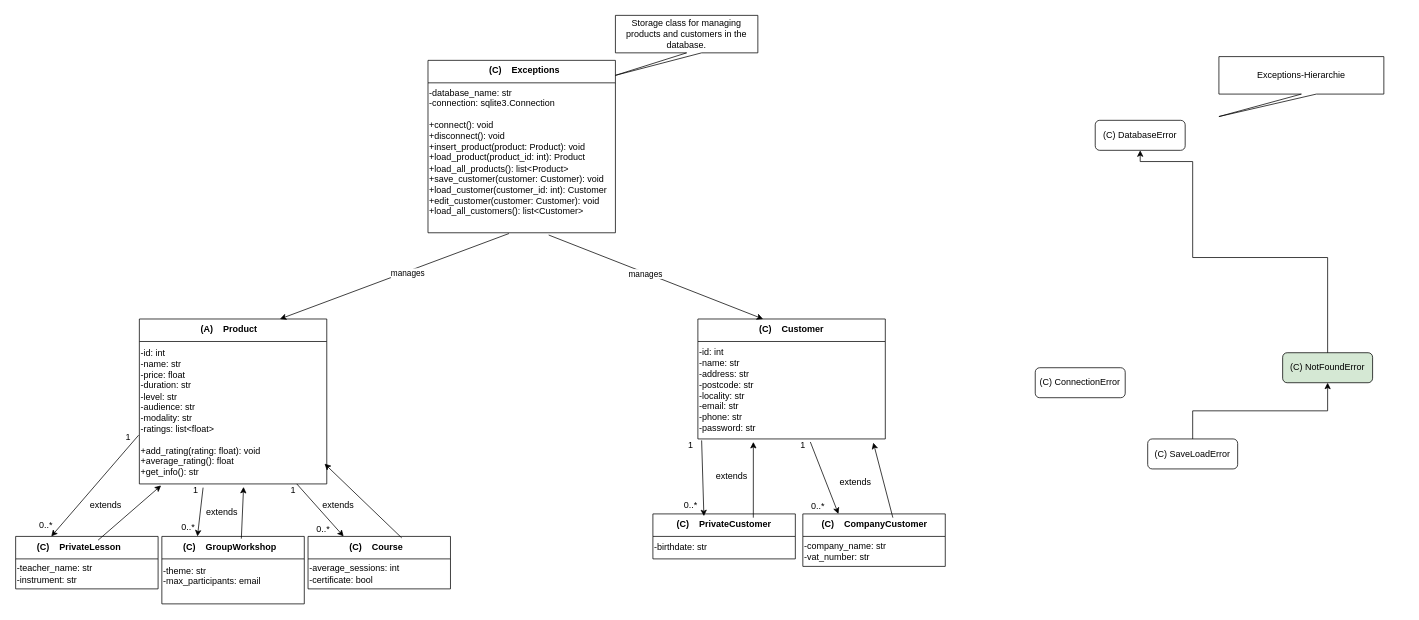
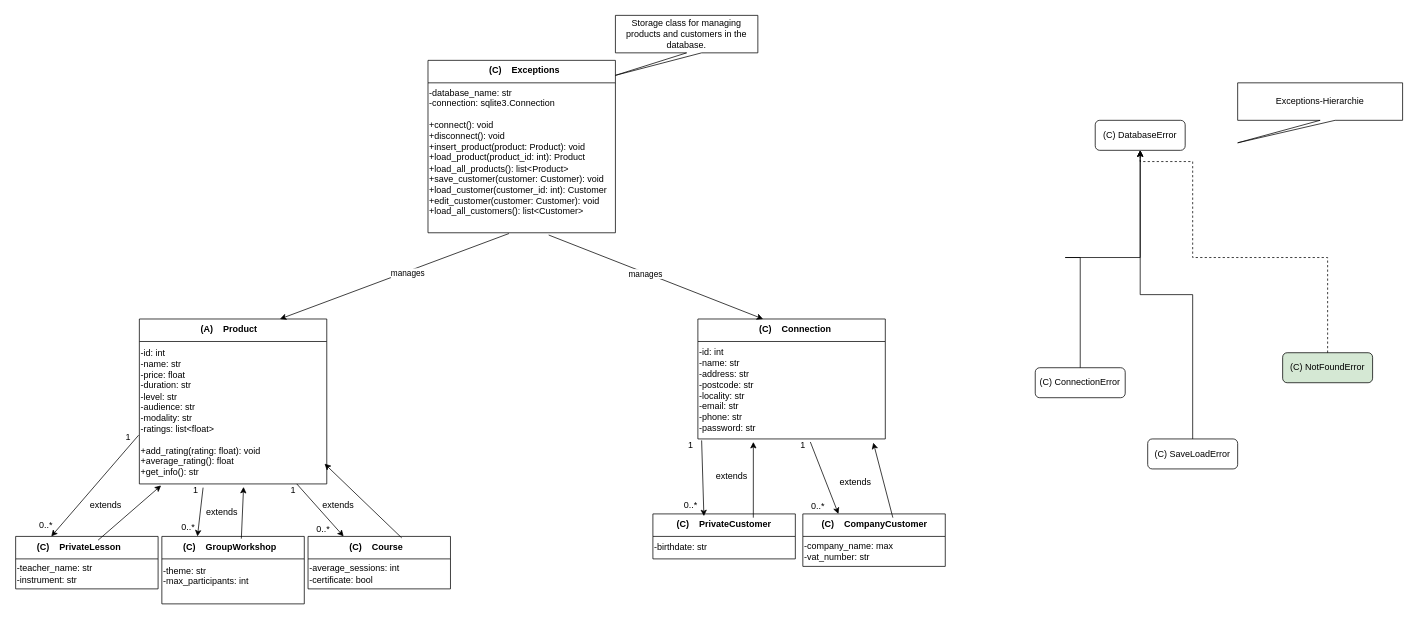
- <mxCell id="55" value="Exceptions-Hierarchie" style="shape=callout;whiteSpace=wrap;html=1;perimeter=calloutPerimeter;position2=0;" vertex="1" parent="1"><mxGeometry x="1625" y="75" width="220" height="80" as="geometry" /></mxCell>
+ <mxCell id="55" value="Exceptions-Hierarchie" style="shape=callout;whiteSpace=wrap;html=1;perimeter=calloutPerimeter;position2=0;" vertex="1" parent="1"><mxGeometry x="1650" y="110" width="220" height="80" as="geometry" /></mxCell>
- <mxCell id="10" style="edgeStyle=orthogonalEdgeStyle;rounded=0;orthogonalLoop=1;jettySize=auto;html=1;exitX=0.5;exitY=0;exitDx=0;exitDy=0;entryX=0.5;entryY=1;entryDx=0;entryDy=0;" edge="1" parent="1" source="7" target="4"><mxGeometry relative="1" as="geometry"><Array as="points"><mxPoint x="1770" y="343" /><mxPoint x="1590" y="343" /><mxPoint x="1590" y="215" /></Array></mxGeometry></mxCell>
+ <mxCell id="10" style="edgeStyle=orthogonalEdgeStyle;rounded=0;orthogonalLoop=1;jettySize=auto;html=1;exitX=0.5;exitY=0;exitDx=0;exitDy=0;entryX=0.5;entryY=1;entryDx=0;entryDy=0;dashed=1;" edge="1" parent="1" source="7" target="4"><mxGeometry relative="1" as="geometry"><Array as="points"><mxPoint x="1770" y="343" /><mxPoint x="1590" y="343" /><mxPoint x="1590" y="215" /></Array></mxGeometry></mxCell>
+ <mxCell id="8" style="edgeStyle=orthogonalEdgeStyle;rounded=0;orthogonalLoop=1;jettySize=auto;html=1;exitX=0.5;exitY=0;exitDx=0;exitDy=0;entryX=0.5;entryY=1;entryDx=0;entryDy=0;" edge="1" parent="1" source="5" target="4"><mxGeometry relative="1" as="geometry"><Array as="points"><mxPoint x="1420" y="343" /><mxPoint x="1590" y="343" /></Array></mxGeometry></mxCell>
- <mxCell id="19" value="                        (C)    Customer" style="swimlane;align=left;verticalAlign=top;childLayout=stackLayout;horizontal=1;startSize=30;horizontalStack=0;resizeParent=1;resizeParentMax=0;resizeLast=0;collapsible=1;marginBottom=0;whiteSpace=wrap;" vertex="1" parent="1"><mxGeometry x="930" y="425" width="250" height="160" as="geometry" /></mxCell>
+ <mxCell id="19" value="                        (C)    Connection" style="swimlane;align=left;verticalAlign=top;childLayout=stackLayout;horizontal=1;startSize=30;horizontalStack=0;resizeParent=1;resizeParentMax=0;resizeLast=0;collapsible=1;marginBottom=0;whiteSpace=wrap;" vertex="1" parent="1"><mxGeometry x="930" y="425" width="250" height="160" as="geometry" /></mxCell>
- <mxCell id="9" style="edgeStyle=orthogonalEdgeStyle;rounded=0;orthogonalLoop=1;jettySize=auto;html=1;exitX=0.5;exitY=0;exitDx=0;exitDy=0;" edge="1" parent="1" source="6" target="7"><mxGeometry relative="1" as="geometry" /></mxCell>
+ <mxCell id="9" style="edgeStyle=orthogonalEdgeStyle;rounded=0;orthogonalLoop=1;jettySize=auto;html=1;exitX=0.5;exitY=0;exitDx=0;exitDy=0;entryX=0.5;entryY=1;entryDx=0;entryDy=0;" edge="1" parent="1" source="6" target="4"><mxGeometry relative="1" as="geometry" /></mxCell>
- <mxCell id="24" value="&lt;div&gt;&lt;div&gt;-company_name: str&lt;/div&gt;&lt;div&gt;-vat_number: str&lt;/div&gt;&lt;/div&gt;" style="text;html=1;align=left;verticalAlign=middle;resizable=0;points=[];autosize=1;strokeColor=none;fillColor=none;" vertex="1" parent="23"><mxGeometry y="30" width="190" height="40" as="geometry" /></mxCell>
+ <mxCell id="24" value="&lt;div&gt;&lt;div&gt;-company_name: max&lt;/div&gt;&lt;div&gt;-vat_number: str&lt;/div&gt;&lt;/div&gt;" style="text;html=1;align=left;verticalAlign=middle;resizable=0;points=[];autosize=1;strokeColor=none;fillColor=none;" vertex="1" parent="23"><mxGeometry y="30" width="190" height="40" as="geometry" /></mxCell>
- <mxCell id="16" value="&lt;div&gt;&lt;div&gt;-theme: str&lt;/div&gt;&lt;div&gt;-max_participants: email&lt;/div&gt;&lt;/div&gt;&lt;div&gt;&lt;br&gt;&lt;/div&gt;" style="text;html=1;align=left;verticalAlign=middle;resizable=0;points=[];autosize=1;strokeColor=none;fillColor=none;" vertex="1" parent="15"><mxGeometry y="30" width="190" height="60" as="geometry" /></mxCell>
+ <mxCell id="16" value="&lt;div&gt;&lt;div&gt;-theme: str&lt;/div&gt;&lt;div&gt;-max_participants: int&lt;/div&gt;&lt;/div&gt;&lt;div&gt;&lt;br&gt;&lt;/div&gt;" style="text;html=1;align=left;verticalAlign=middle;resizable=0;points=[];autosize=1;strokeColor=none;fillColor=none;" vertex="1" parent="15"><mxGeometry y="30" width="190" height="60" as="geometry" /></mxCell>
